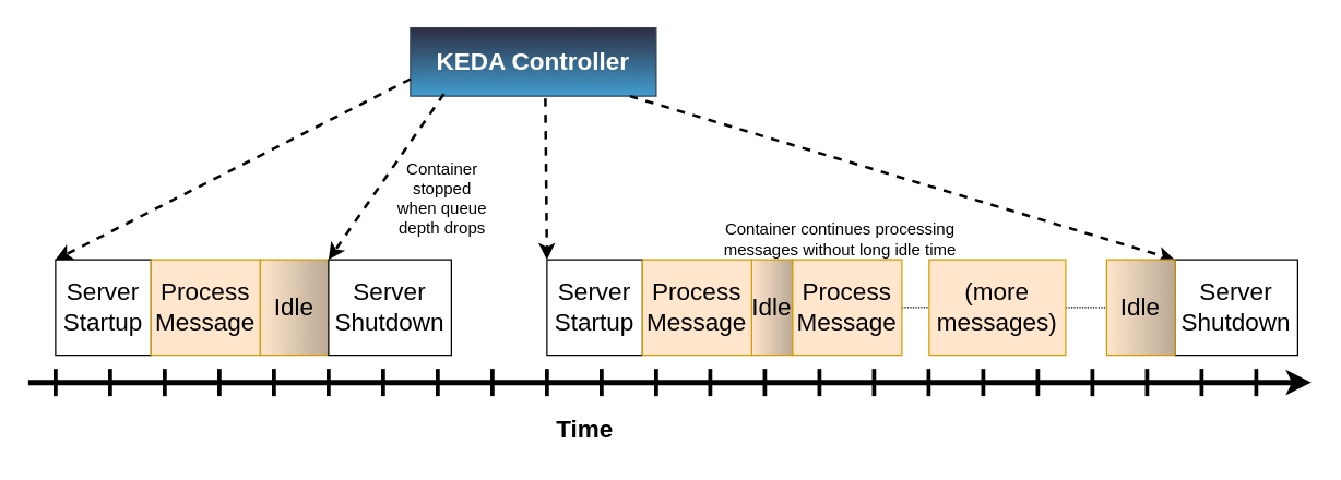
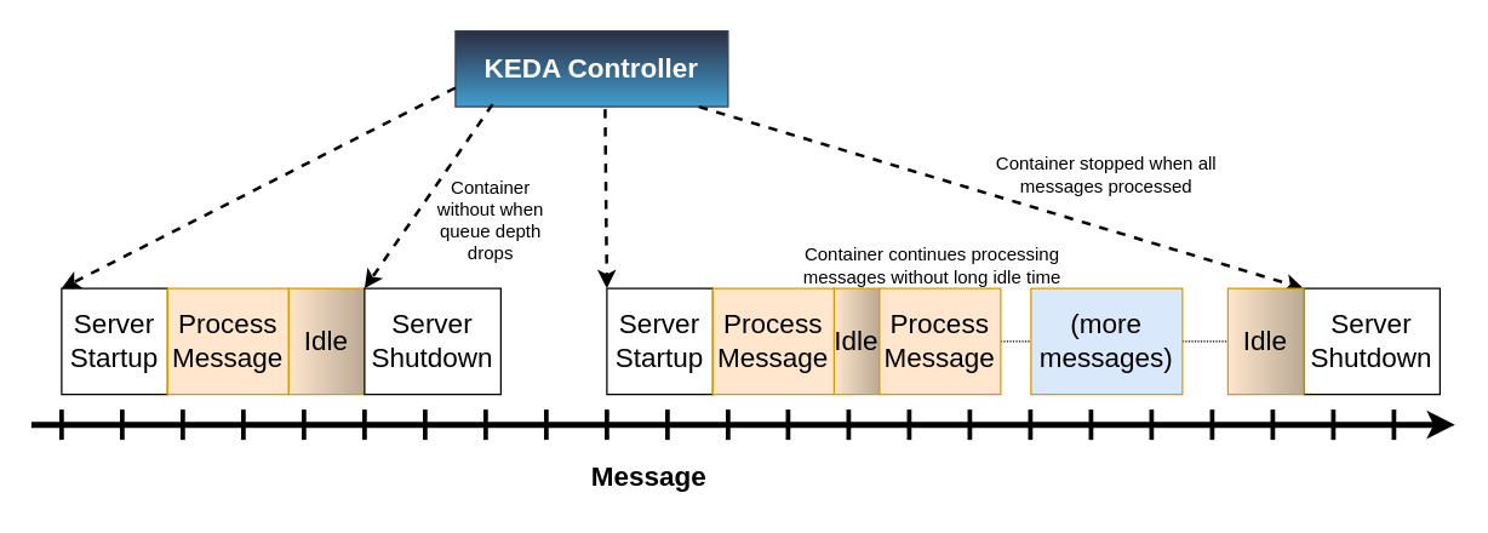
+ <mxCell id="47" value="Container stopped when all messages processed" style="text;html=1;align=center;verticalAlign=middle;whiteSpace=wrap;rounded=0;" vertex="1" parent="1"><mxGeometry x="655" y="100" width="150" height="30" as="geometry" /></mxCell>
- <mxCell id="45" value="Container stopped when queue depth drops" style="text;html=1;align=center;verticalAlign=middle;whiteSpace=wrap;rounded=0;" vertex="1" parent="1"><mxGeometry x="287" y="130" width="73" height="30" as="geometry" /></mxCell>
+ <mxCell id="45" value="Container without when queue depth drops" style="text;html=1;align=center;verticalAlign=middle;whiteSpace=wrap;rounded=0;" vertex="1" parent="1"><mxGeometry x="287" y="130" width="73" height="30" as="geometry" /></mxCell>
- <mxCell id="39" value="&lt;div style=&quot;font-size: 18px;&quot;&gt;(more messages)&lt;/div&gt;" style="rounded=0;whiteSpace=wrap;html=1;labelPosition=center;verticalLabelPosition=middle;align=center;verticalAlign=middle;fillColor=#ffe6cc;strokeColor=#d79b00;" vertex="1" parent="1"><mxGeometry x="680" y="190" width="100" height="70" as="geometry" /></mxCell>
+ <mxCell id="39" value="&lt;div style=&quot;font-size: 18px;&quot;&gt;(more messages)&lt;/div&gt;" style="rounded=0;whiteSpace=wrap;html=1;labelPosition=center;verticalLabelPosition=middle;align=center;verticalAlign=middle;fillColor=#dae8fc;strokeColor=#d79b00;" vertex="1" parent="1"><mxGeometry x="680" y="190" width="100" height="70" as="geometry" /></mxCell>
- <mxCell id="2" value="Time" style="text;html=1;align=center;verticalAlign=middle;whiteSpace=wrap;rounded=0;fontSize=18;fontStyle=1" vertex="1" parent="1"><mxGeometry x="360" y="300" width="136" height="30" as="geometry" /></mxCell>
+ <mxCell id="2" value="Message" style="text;html=1;align=center;verticalAlign=middle;whiteSpace=wrap;rounded=0;fontSize=18;fontStyle=1" vertex="1" parent="1"><mxGeometry x="360" y="300" width="136" height="30" as="geometry" /></mxCell>
